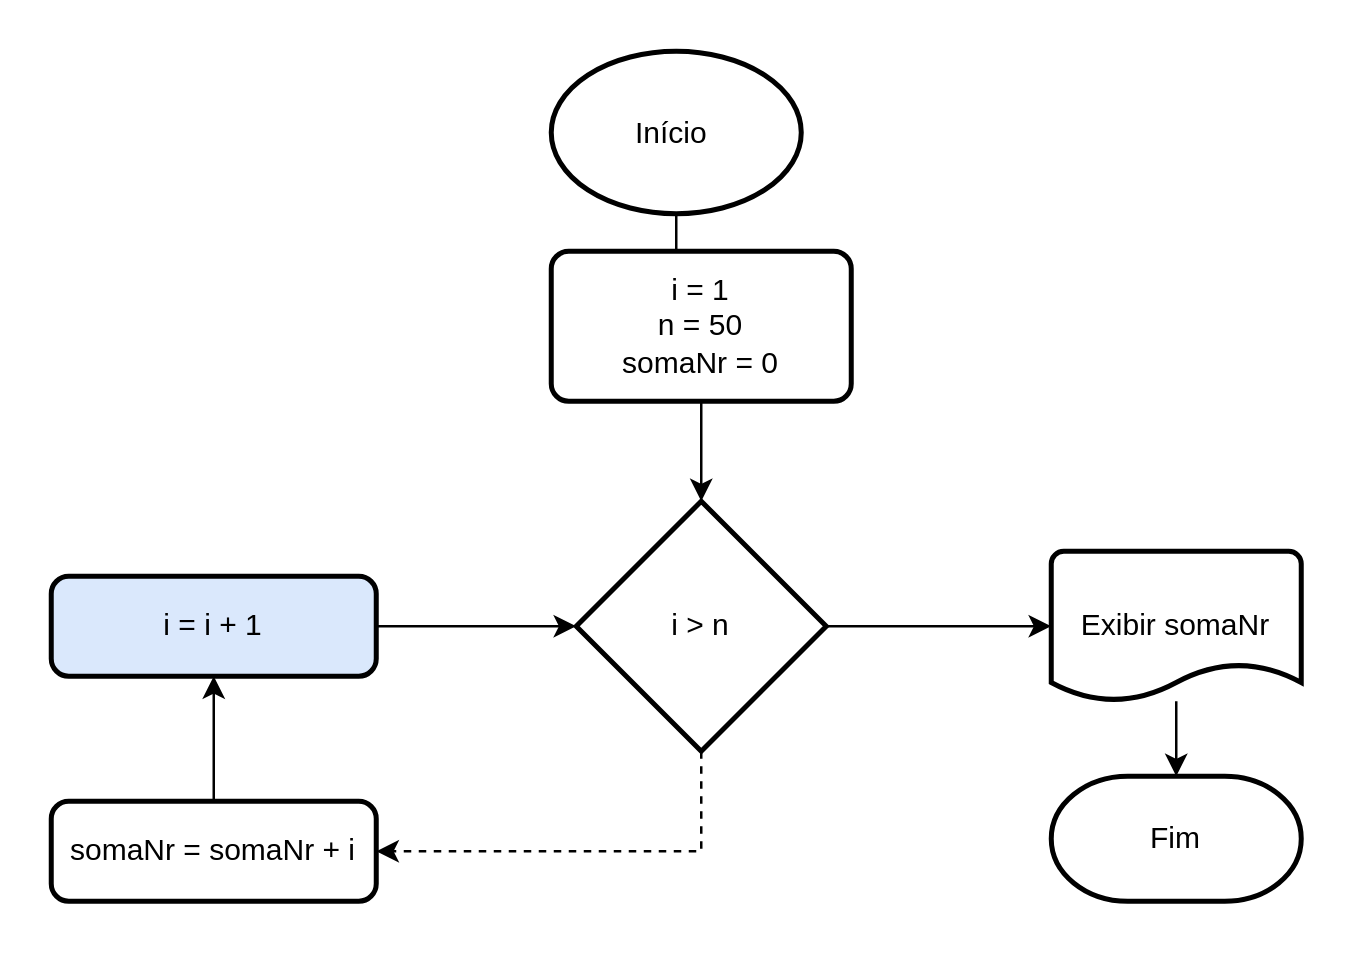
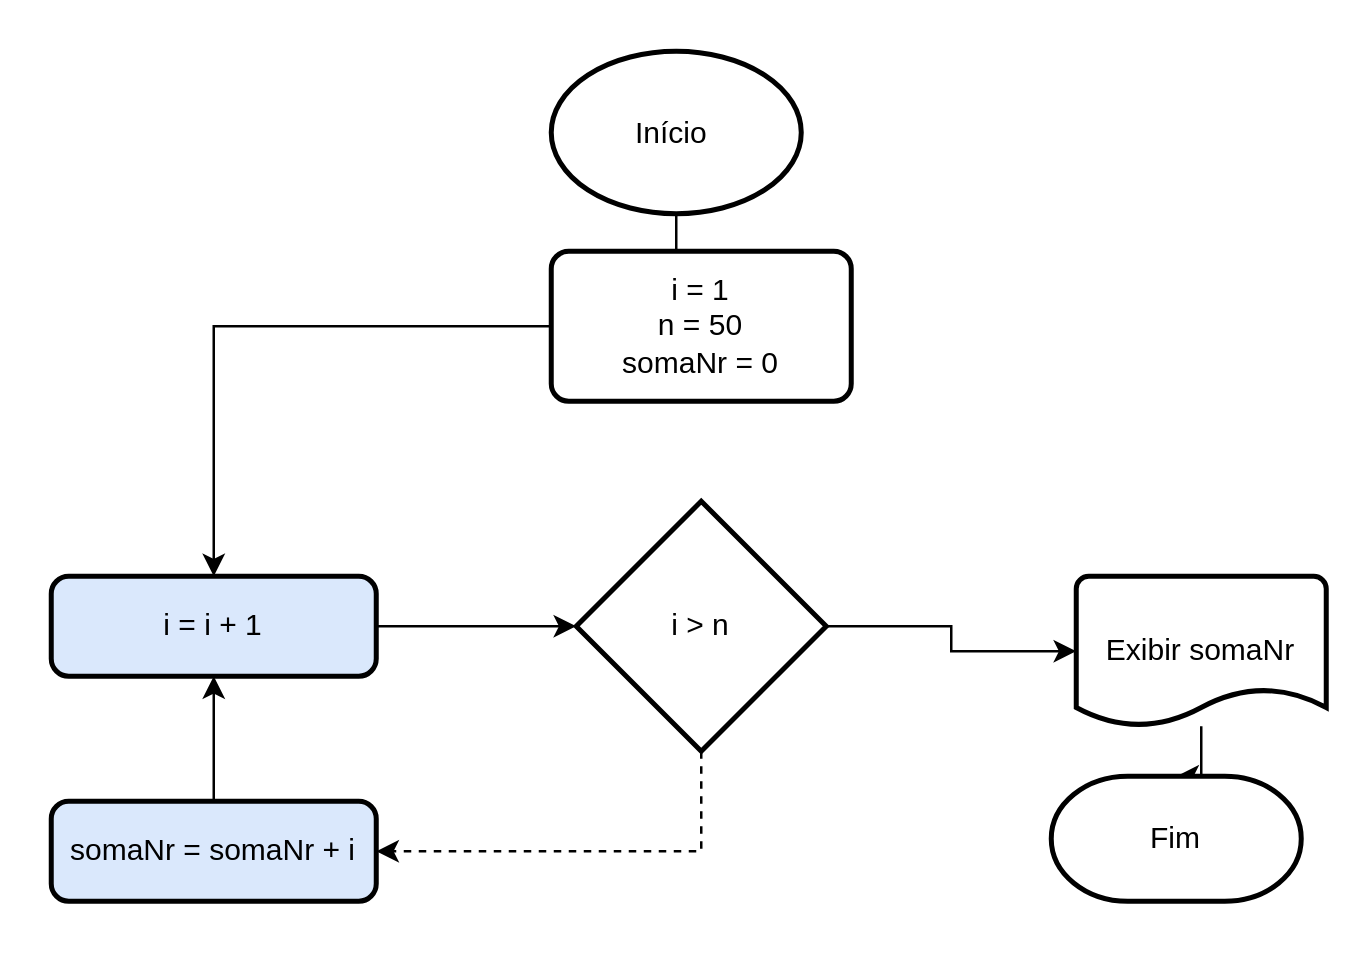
- <mxCell id="4" value="" style="edgeStyle=orthogonalEdgeStyle;rounded=0;orthogonalLoop=1;jettySize=auto;html=1;" edge="1" parent="1" source="5" target="8"><mxGeometry relative="1" as="geometry" /></mxCell>
+ <mxCell id="4" value="" style="edgeStyle=orthogonalEdgeStyle;rounded=0;orthogonalLoop=1;jettySize=auto;html=1;" edge="1" parent="1" source="5" target="12"><mxGeometry relative="1" as="geometry" /></mxCell>
- <mxCell id="14" value="Exibir somaNr" style="strokeWidth=2;html=1;shape=mxgraph.flowchart.document2;whiteSpace=wrap;size=0.25;" vertex="1" parent="1"><mxGeometry x="420" y="220" width="100" height="60" as="geometry" /></mxCell>
+ <mxCell id="14" value="Exibir somaNr" style="strokeWidth=2;html=1;shape=mxgraph.flowchart.document2;whiteSpace=wrap;size=0.25;" vertex="1" parent="1"><mxGeometry x="430" y="230" width="100" height="60" as="geometry" /></mxCell>
- <mxCell id="10" value="somaNr = somaNr + i" style="rounded=1;whiteSpace=wrap;html=1;absoluteArcSize=1;arcSize=14;strokeWidth=2;" vertex="1" parent="1"><mxGeometry x="20" y="320" width="130" height="40" as="geometry" /></mxCell>
+ <mxCell id="10" value="somaNr = somaNr + i" style="rounded=1;whiteSpace=wrap;html=1;absoluteArcSize=1;arcSize=14;strokeWidth=2;fillColor=#dae8fc;" vertex="1" parent="1"><mxGeometry x="20" y="320" width="130" height="40" as="geometry" /></mxCell>
